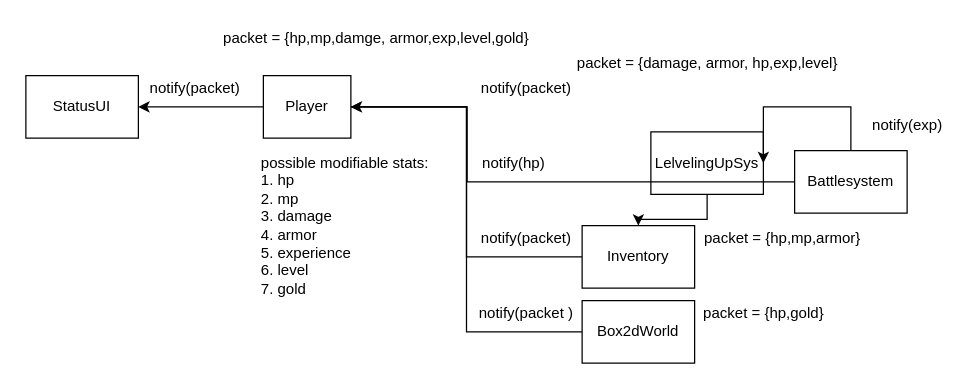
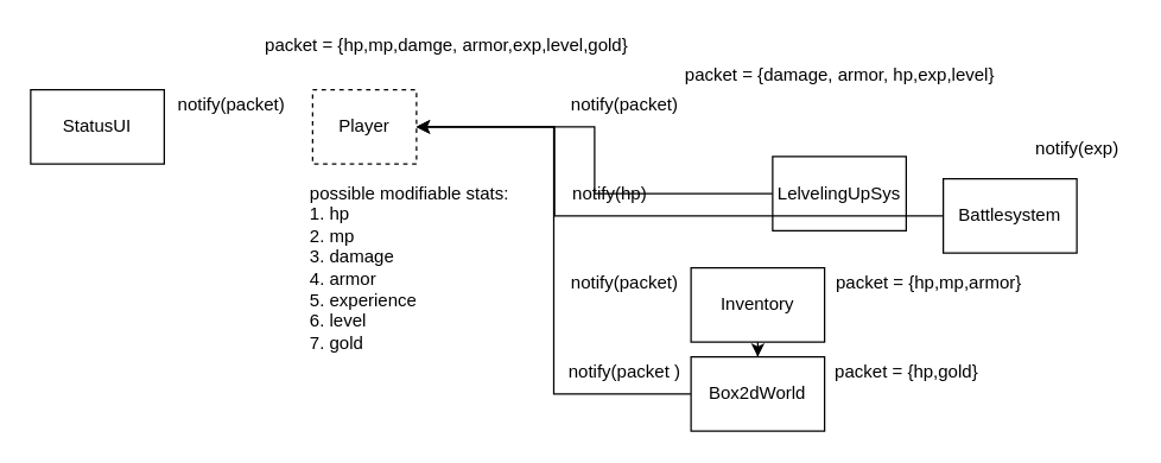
- <mxCell id="2" style="edgeStyle=orthogonalEdgeStyle;rounded=0;orthogonalLoop=1;jettySize=auto;html=1;entryX=1;entryY=0.5;entryDx=0;entryDy=0;" edge="1" parent="1" source="3" target="19"><mxGeometry relative="1" as="geometry" /></mxCell>
- <mxCell id="3" value="Player" style="rounded=0;whiteSpace=wrap;html=1;" vertex="1" parent="1"><mxGeometry x="210" y="60" width="70" height="50" as="geometry" /></mxCell>
+ <mxCell id="3" value="Player" style="rounded=0;whiteSpace=wrap;html=1;dashed=1;" vertex="1" parent="1"><mxGeometry x="210" y="60" width="70" height="50" as="geometry" /></mxCell>
- <mxCell id="11" style="edgeStyle=orthogonalEdgeStyle;rounded=0;orthogonalLoop=1;jettySize=auto;html=1;entryX=1;entryY=0.5;entryDx=0;entryDy=0;endArrow=none;" edge="1" parent="1" source="12" target="3"><mxGeometry relative="1" as="geometry" /></mxCell>
+ <mxCell id="11" style="edgeStyle=orthogonalEdgeStyle;rounded=0;orthogonalLoop=1;jettySize=auto;html=1;entryX=1;entryY=0.5;entryDx=0;entryDy=0;" edge="1" parent="1" source="12" target="3"><mxGeometry relative="1" as="geometry" /></mxCell>
- <mxCell id="7" style="edgeStyle=orthogonalEdgeStyle;rounded=0;orthogonalLoop=1;jettySize=auto;html=1;entryX=1;entryY=0.5;entryDx=0;entryDy=0;" edge="1" parent="1" source="8" target="5"><mxGeometry relative="1" as="geometry"><Array as="points"><mxPoint x="680" y="85" /></Array></mxGeometry></mxCell>
- <mxCell id="6" style="edgeStyle=orthogonalEdgeStyle;rounded=0;orthogonalLoop=1;jettySize=auto;html=1;entryX=1;entryY=0.5;entryDx=0;entryDy=0;endArrow=open;" edge="1" parent="1" source="8" target="3"><mxGeometry relative="1" as="geometry"><Array as="points"><mxPoint x="373" y="145" /><mxPoint x="373" y="85" /></Array></mxGeometry></mxCell>
+ <mxCell id="6" style="edgeStyle=orthogonalEdgeStyle;rounded=0;orthogonalLoop=1;jettySize=auto;html=1;entryX=1;entryY=0.5;entryDx=0;entryDy=0;" edge="1" parent="1" source="8" target="3"><mxGeometry relative="1" as="geometry"><Array as="points"><mxPoint x="373" y="145" /><mxPoint x="373" y="85" /></Array></mxGeometry></mxCell>
- <mxCell id="4" style="edgeStyle=orthogonalEdgeStyle;rounded=0;orthogonalLoop=1;jettySize=auto;html=1;" edge="1" parent="1" source="5" target="10"><mxGeometry relative="1" as="geometry" /></mxCell>
+ <mxCell id="4" style="edgeStyle=orthogonalEdgeStyle;rounded=0;orthogonalLoop=1;jettySize=auto;html=1;entryX=1;entryY=0.5;entryDx=0;entryDy=0;" edge="1" parent="1" source="5" target="3"><mxGeometry relative="1" as="geometry" /></mxCell>
- <mxCell id="9" style="edgeStyle=orthogonalEdgeStyle;rounded=0;orthogonalLoop=1;jettySize=auto;html=1;entryX=1;entryY=0.5;entryDx=0;entryDy=0;" edge="1" parent="1" source="10" target="3"><mxGeometry relative="1" as="geometry" /></mxCell>
+ <mxCell id="9" style="edgeStyle=orthogonalEdgeStyle;rounded=0;orthogonalLoop=1;jettySize=auto;html=1;" edge="1" parent="1" source="10" target="12"><mxGeometry relative="1" as="geometry" /></mxCell>
